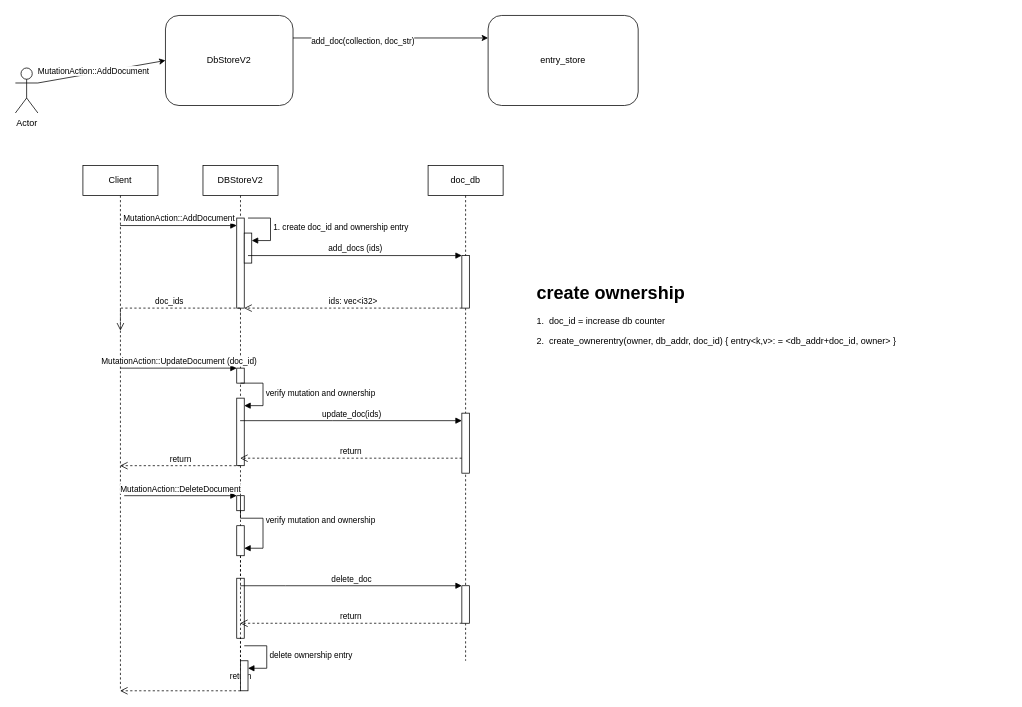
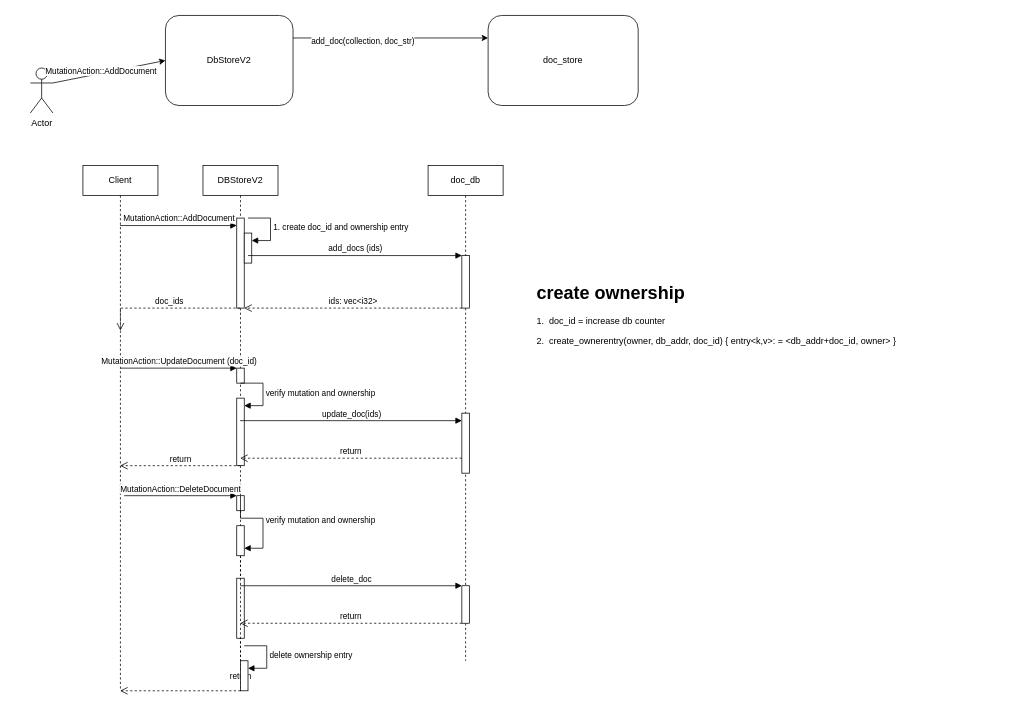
- <mxCell id="2" value="entry_store" style="rounded=1;whiteSpace=wrap;html=1;" vertex="1" parent="1"><mxGeometry x="650" y="20" width="200" height="120" as="geometry" /></mxCell>
+ <mxCell id="2" value="doc_store" style="rounded=1;whiteSpace=wrap;html=1;" vertex="1" parent="1"><mxGeometry x="650" y="20" width="200" height="120" as="geometry" /></mxCell>
- <mxCell id="6" value="Actor" style="shape=umlActor;verticalLabelPosition=bottom;verticalAlign=top;html=1;outlineConnect=0;" vertex="1" parent="1"><mxGeometry x="20" y="90" width="30" height="60" as="geometry" /></mxCell>
+ <mxCell id="6" value="Actor" style="shape=umlActor;verticalLabelPosition=bottom;verticalAlign=top;html=1;outlineConnect=0;" vertex="1" parent="1"><mxGeometry x="40" y="90" width="30" height="60" as="geometry" /></mxCell>
